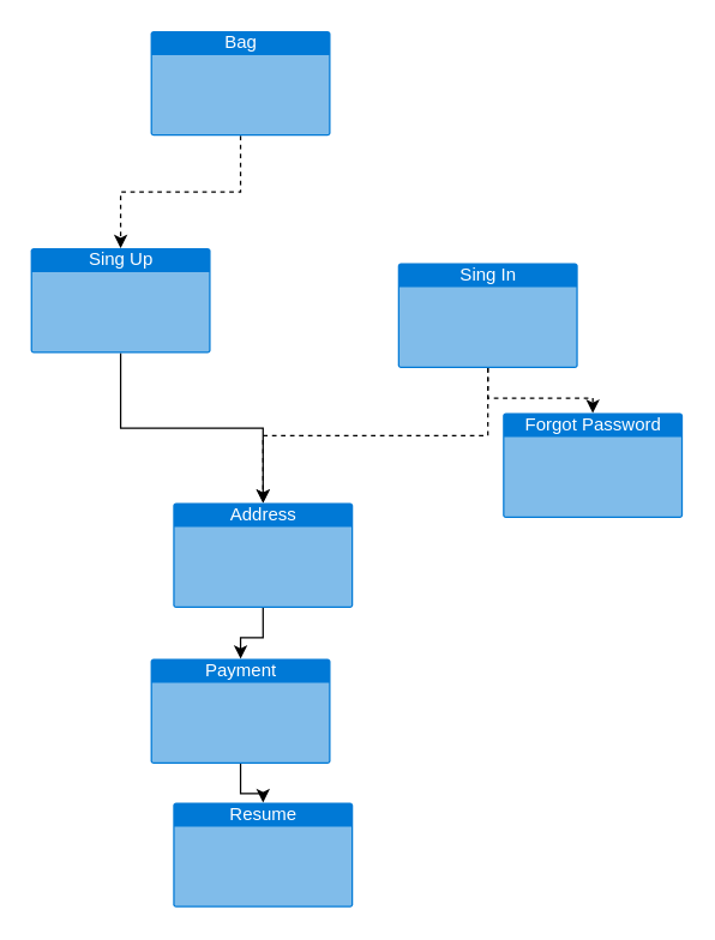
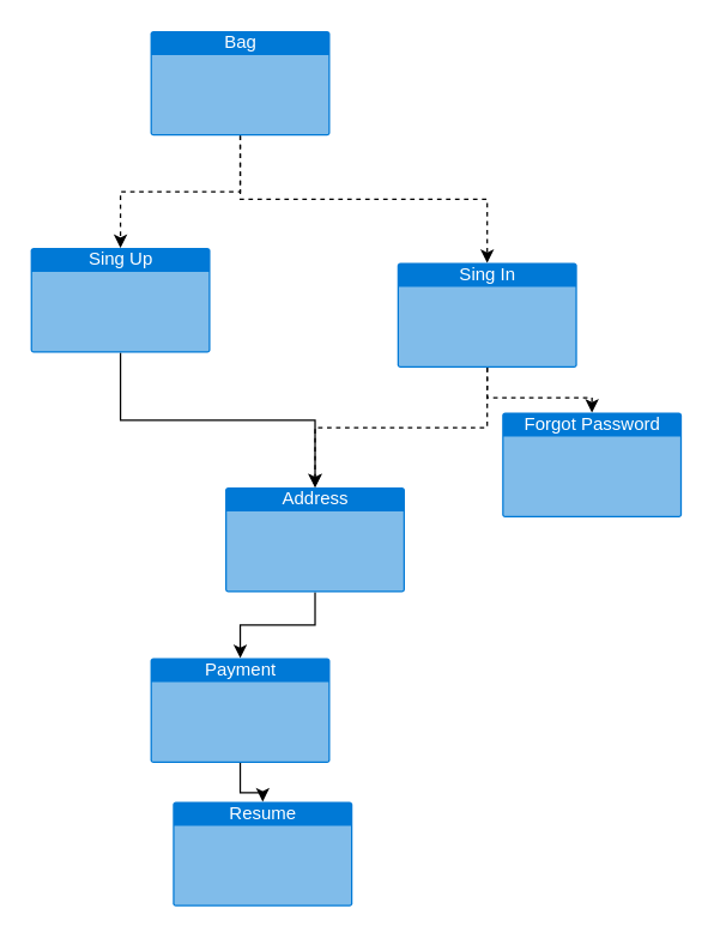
+ <mxCell id="3" style="edgeStyle=orthogonalEdgeStyle;rounded=0;orthogonalLoop=1;jettySize=auto;html=1;exitX=0.5;exitY=1;exitDx=0;exitDy=0;exitPerimeter=0;dashed=1;entryX=0.5;entryY=0;entryDx=0;entryDy=0;entryPerimeter=0;" edge="1" parent="1" source="4" target="7"><mxGeometry relative="1" as="geometry"><mxPoint x="255" y="125" as="targetPoint" /></mxGeometry></mxCell>
- <mxCell id="12" value="Address" style="html=1;strokeColor=none;fillColor=#0079D6;labelPosition=center;verticalLabelPosition=middle;verticalAlign=top;align=center;fontSize=12;outlineConnect=0;spacingTop=-6;fontColor=#FFFFFF;shape=mxgraph.sitemap.page;" vertex="1" parent="1"><mxGeometry x="115" y="335" width="120" height="70" as="geometry" /></mxCell>
+ <mxCell id="12" value="Address" style="html=1;strokeColor=none;fillColor=#0079D6;labelPosition=center;verticalLabelPosition=middle;verticalAlign=top;align=center;fontSize=12;outlineConnect=0;spacingTop=-6;fontColor=#FFFFFF;shape=mxgraph.sitemap.page;" vertex="1" parent="1"><mxGeometry x="150" y="325" width="120" height="70" as="geometry" /></mxCell>
